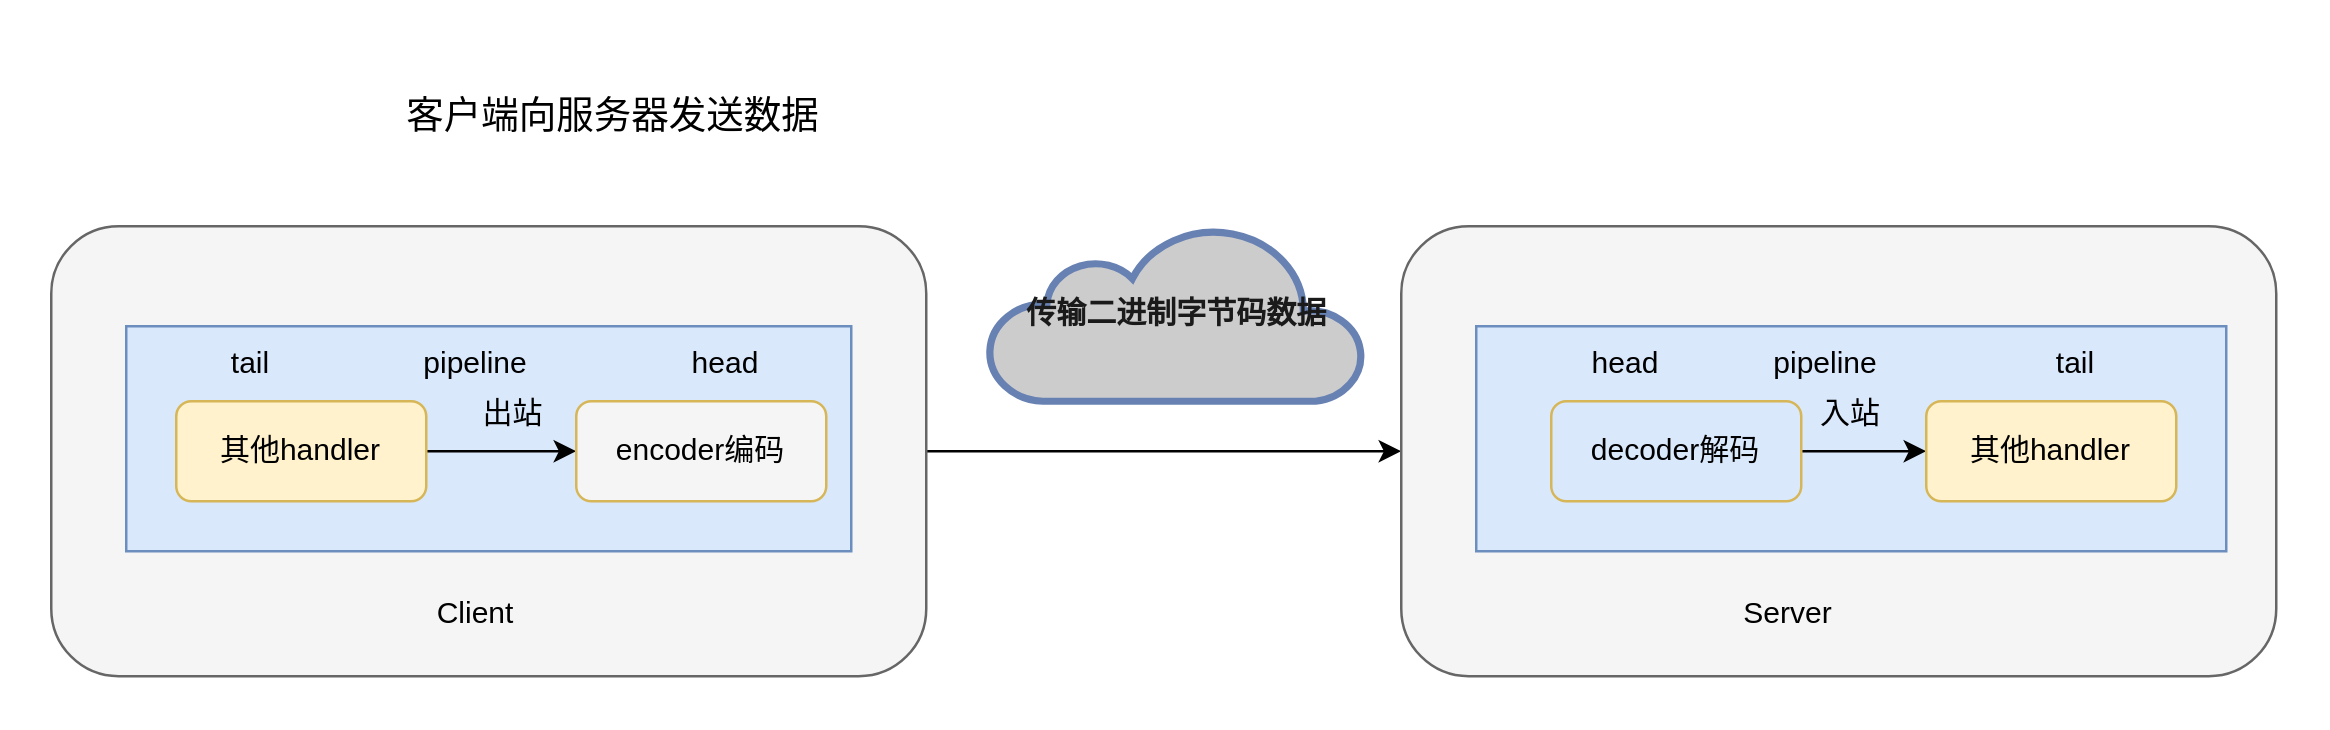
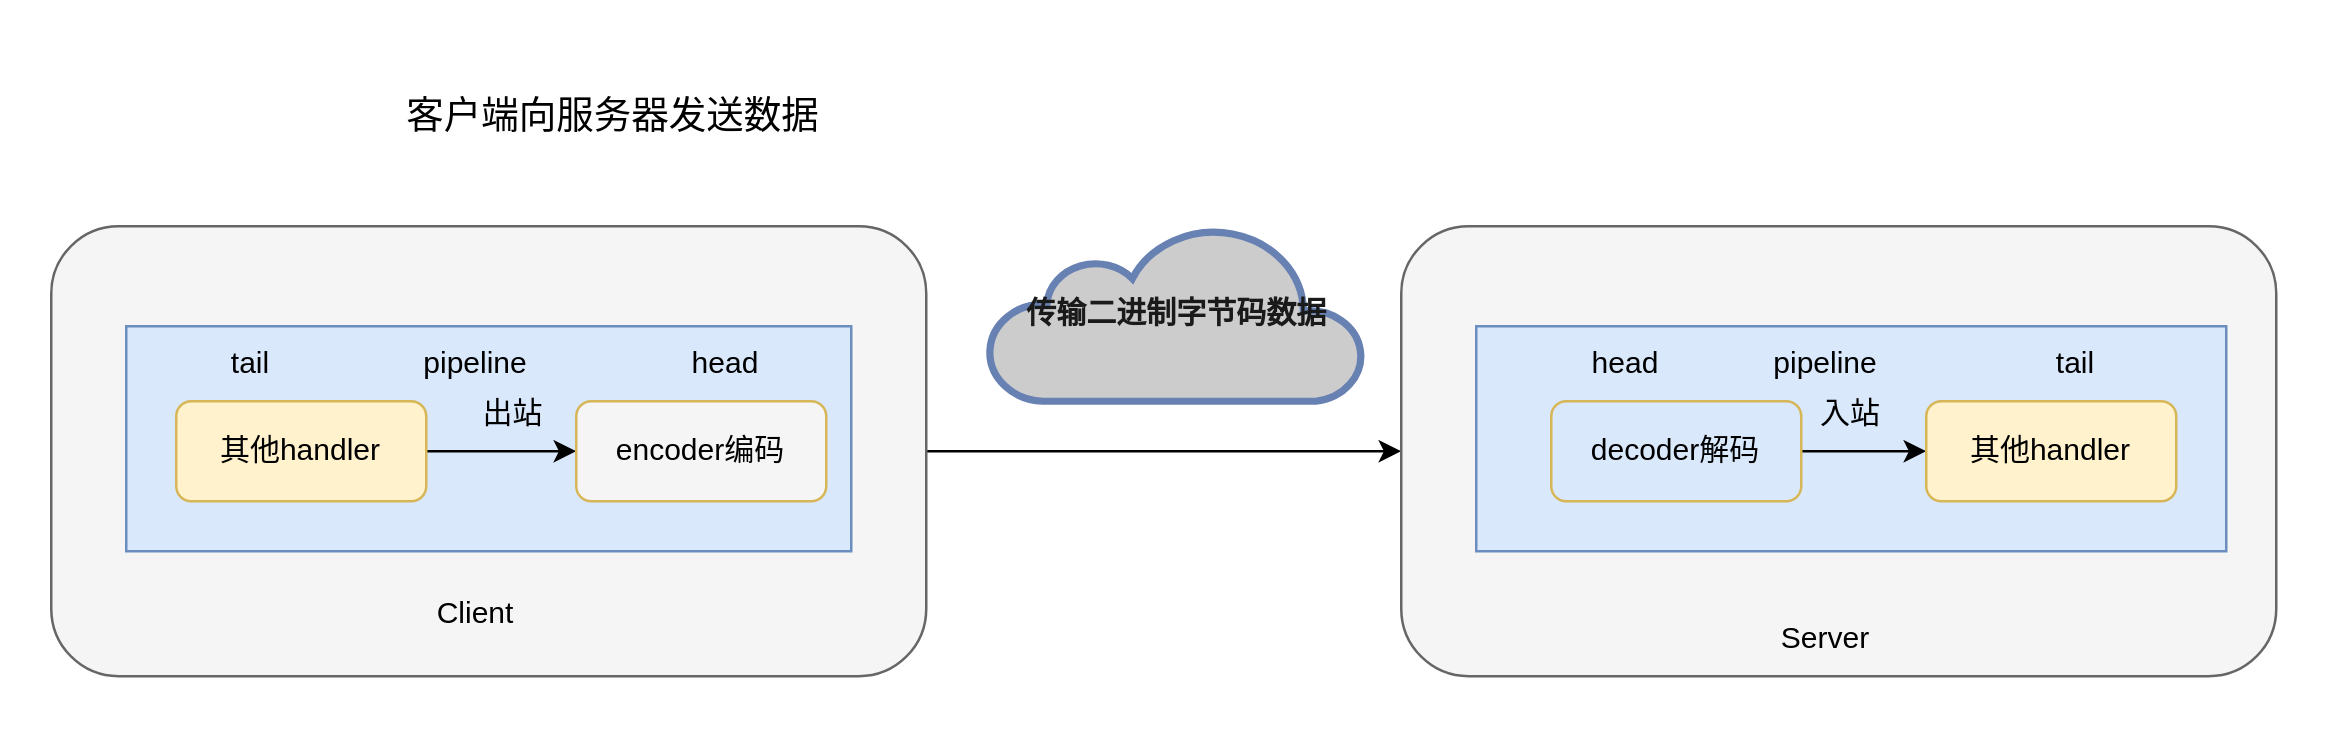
- <mxCell id="13" value="Server" style="text;html=1;strokeColor=none;fillColor=none;align=center;verticalAlign=middle;whiteSpace=wrap;rounded=0;" vertex="1" parent="1"><mxGeometry x="685" y="230" width="60" height="30" as="geometry" /></mxCell>
+ <mxCell id="13" value="Server" style="text;html=1;strokeColor=none;fillColor=none;align=center;verticalAlign=middle;whiteSpace=wrap;rounded=0;" vertex="1" parent="1"><mxGeometry x="700" y="240" width="60" height="30" as="geometry" /></mxCell>
